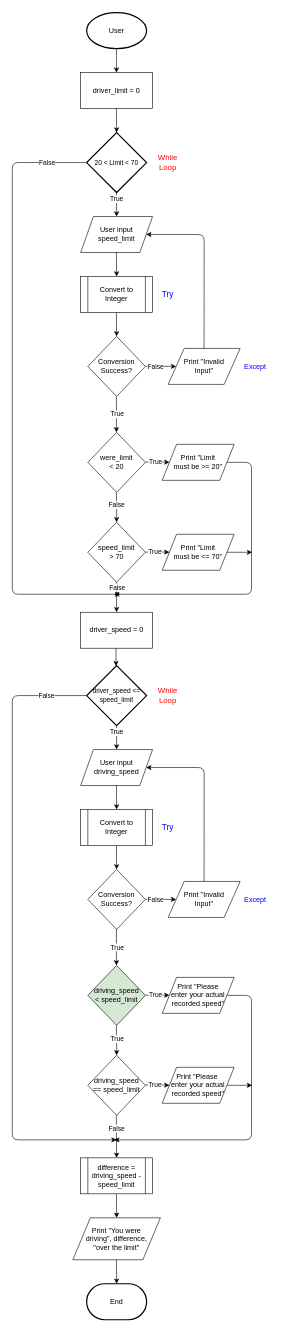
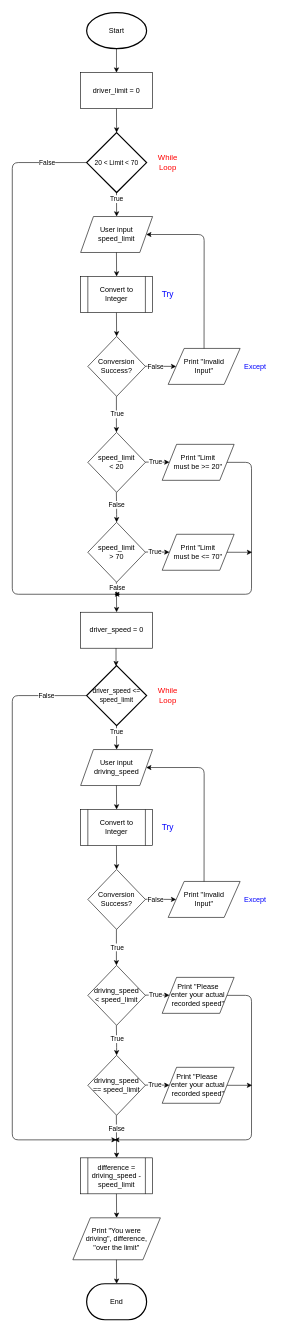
- <mxCell id="2" value="User" style="strokeWidth=2;html=1;shape=mxgraph.flowchart.start_1;whiteSpace=wrap;" vertex="1" parent="1"><mxGeometry x="144" y="20" width="100" height="60" as="geometry" /></mxCell>
+ <mxCell id="2" value="Start" style="strokeWidth=2;html=1;shape=mxgraph.flowchart.start_1;whiteSpace=wrap;" vertex="1" parent="1"><mxGeometry x="144" y="20" width="100" height="60" as="geometry" /></mxCell>
- <mxCell id="24" value="were_limit&lt;br&gt;&amp;lt; 20" style="rhombus;whiteSpace=wrap;html=1;" vertex="1" parent="1"><mxGeometry x="146" y="720" width="96" height="100" as="geometry" /></mxCell>
+ <mxCell id="24" value="speed_limit&lt;br&gt;&amp;lt; 20" style="rhombus;whiteSpace=wrap;html=1;" vertex="1" parent="1"><mxGeometry x="146" y="720" width="96" height="100" as="geometry" /></mxCell>
- <mxCell id="57" value="driving_speed&lt;br&gt;&amp;lt; speed_limit" style="rhombus;whiteSpace=wrap;html=1;fillColor=#d5e8d4;" vertex="1" parent="1"><mxGeometry x="146" y="1609" width="96" height="100" as="geometry" /></mxCell>
+ <mxCell id="57" value="driving_speed&lt;br&gt;&amp;lt; speed_limit" style="rhombus;whiteSpace=wrap;html=1;" vertex="1" parent="1"><mxGeometry x="146" y="1609" width="96" height="100" as="geometry" /></mxCell>
